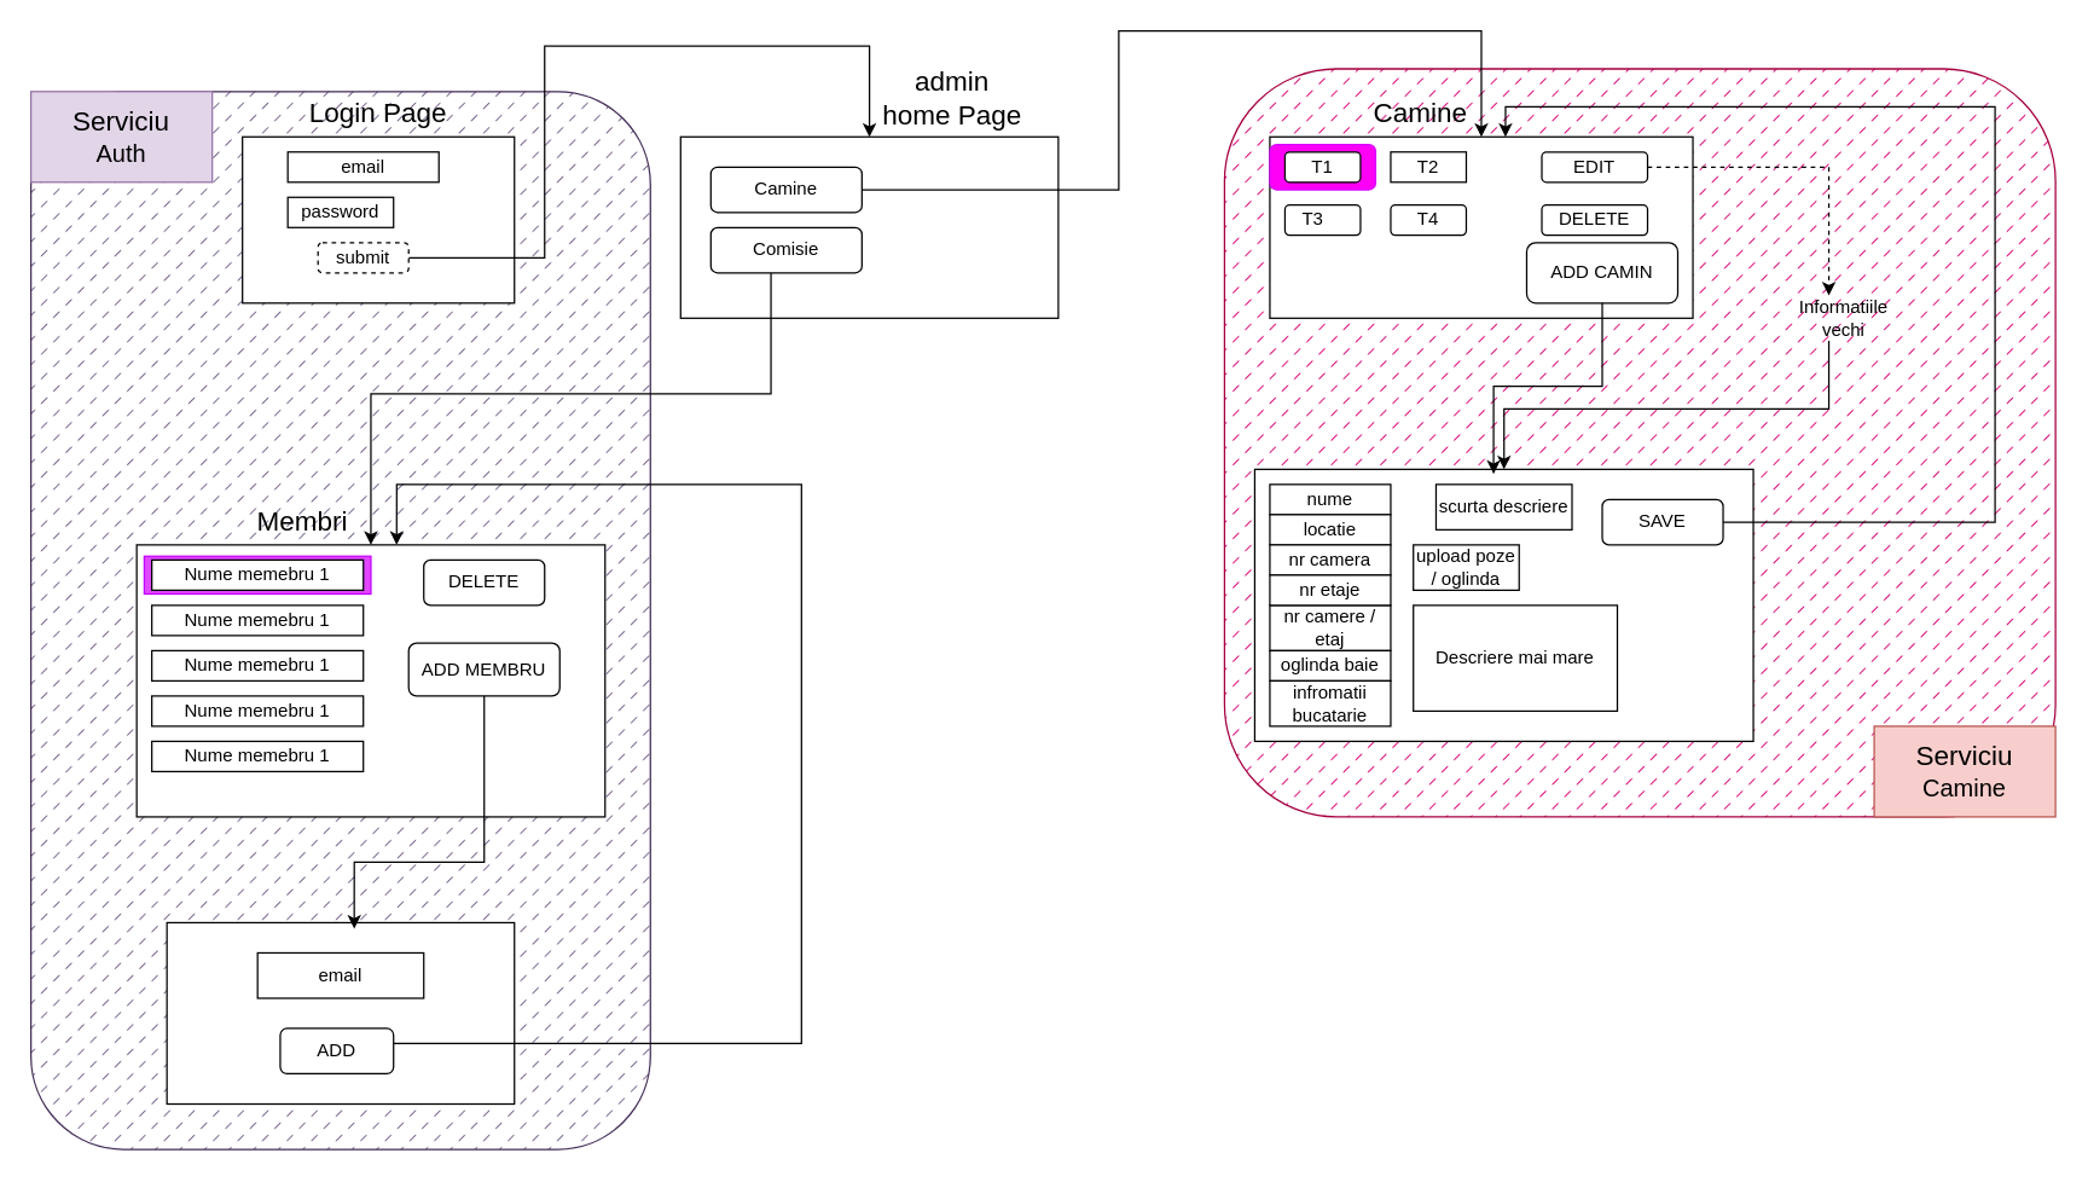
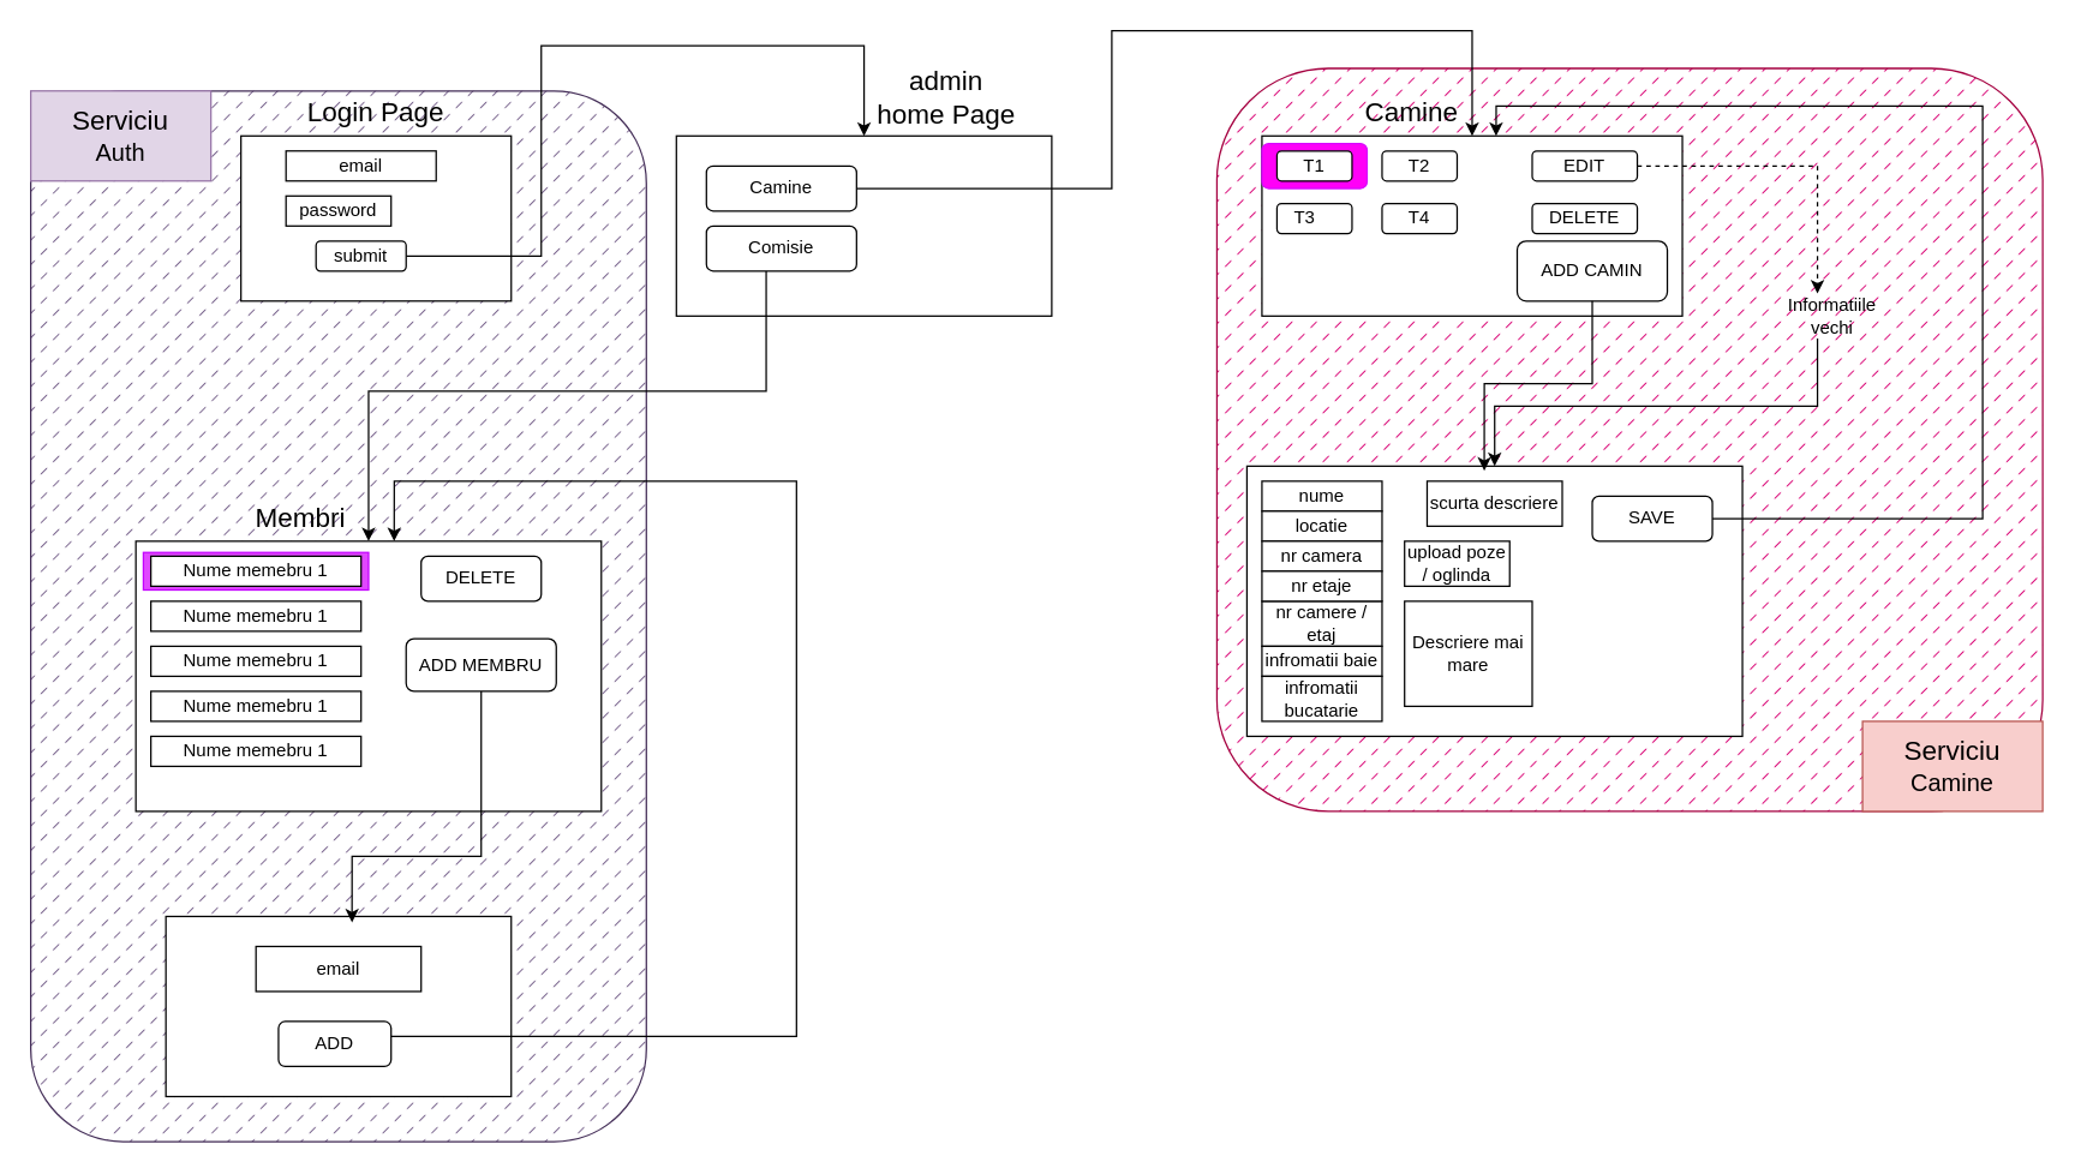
- <mxCell id="20" value="T2" style="whiteSpace=wrap;html=1;rounded=0;" parent="1" vertex="1"><mxGeometry x="920" y="100" width="50" height="20" as="geometry" /></mxCell>
+ <mxCell id="20" value="T2" style="rounded=1;whiteSpace=wrap;html=1;" parent="1" vertex="1"><mxGeometry x="920" y="100" width="50" height="20" as="geometry" /></mxCell>
- <mxCell id="10" value="submit" style="rounded=1;whiteSpace=wrap;html=1;dashed=1;" parent="1" vertex="1"><mxGeometry x="210" y="160" width="60" height="20" as="geometry" /></mxCell>
+ <mxCell id="10" value="submit" style="rounded=1;whiteSpace=wrap;html=1;" parent="1" vertex="1"><mxGeometry x="210" y="160" width="60" height="20" as="geometry" /></mxCell>
- <mxCell id="38" value="Descriere mai mare" style="rounded=0;whiteSpace=wrap;html=1;" parent="1" vertex="1"><mxGeometry x="935" y="400" width="135" height="70" as="geometry" /></mxCell>
+ <mxCell id="38" value="Descriere mai mare" style="rounded=0;whiteSpace=wrap;html=1;" parent="1" vertex="1"><mxGeometry x="935" y="400" width="85" height="70" as="geometry" /></mxCell>
- <mxCell id="36" value="oglinda baie" style="rounded=0;whiteSpace=wrap;html=1;" parent="1" vertex="1"><mxGeometry x="840" y="430" width="80" height="20" as="geometry" /></mxCell>
+ <mxCell id="36" value="infromatii baie" style="rounded=0;whiteSpace=wrap;html=1;" parent="1" vertex="1"><mxGeometry x="840" y="430" width="80" height="20" as="geometry" /></mxCell>
